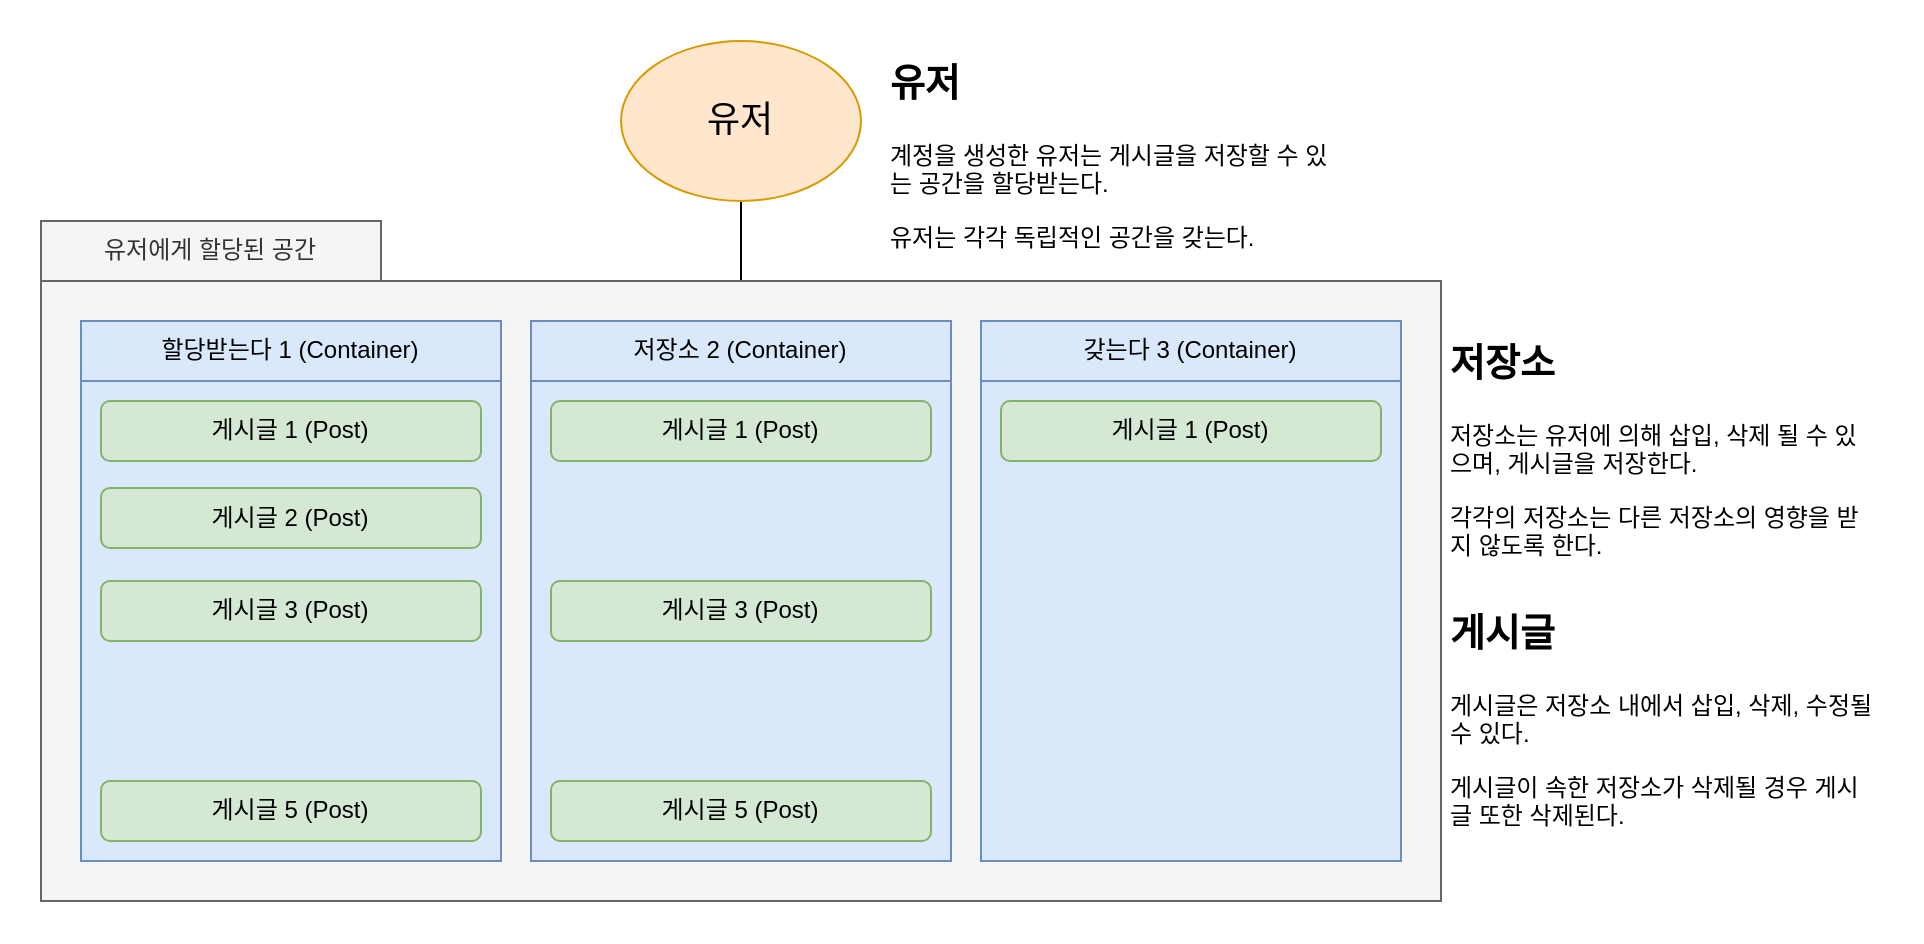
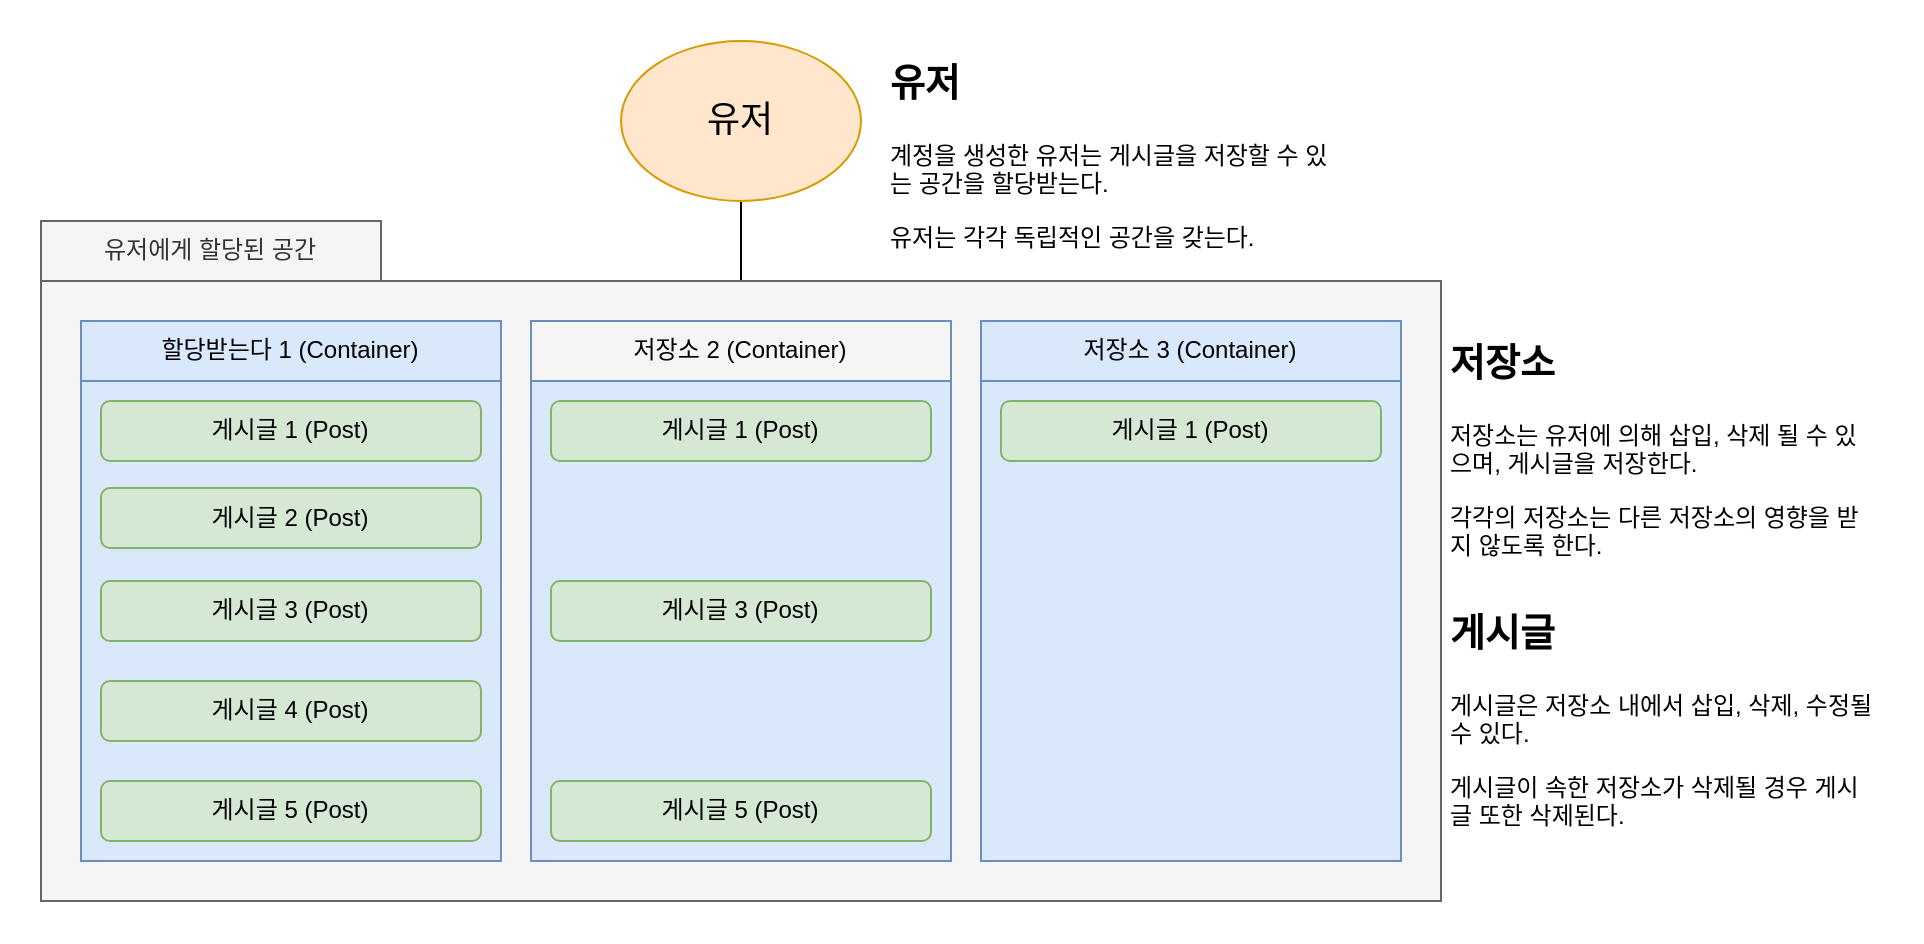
- <mxCell id="13" value="저장소 2 (Container)" style="rounded=0;whiteSpace=wrap;html=1;fillColor=#dae8fc;strokeColor=#6c8ebf;" vertex="1" parent="1"><mxGeometry x="265" y="160" width="210" height="30" as="geometry" /></mxCell>
+ <mxCell id="13" value="저장소 2 (Container)" style="rounded=0;whiteSpace=wrap;html=1;fillColor=#f5f5f5;strokeColor=#6c8ebf;" vertex="1" parent="1"><mxGeometry x="265" y="160" width="210" height="30" as="geometry" /></mxCell>
- <mxCell id="18" value="갖는다 3 (Container)" style="rounded=0;whiteSpace=wrap;html=1;fillColor=#dae8fc;strokeColor=#6c8ebf;" vertex="1" parent="1"><mxGeometry x="490" y="160" width="210" height="30" as="geometry" /></mxCell>
+ <mxCell id="18" value="저장소 3 (Container)" style="rounded=0;whiteSpace=wrap;html=1;fillColor=#dae8fc;strokeColor=#6c8ebf;" vertex="1" parent="1"><mxGeometry x="490" y="160" width="210" height="30" as="geometry" /></mxCell>
+ <mxCell id="10" value="게시글 4 (Post)" style="rounded=1;whiteSpace=wrap;html=1;fillColor=#d5e8d4;strokeColor=#82b366;" vertex="1" parent="1"><mxGeometry x="50" y="340" width="190" height="30" as="geometry" /></mxCell>
